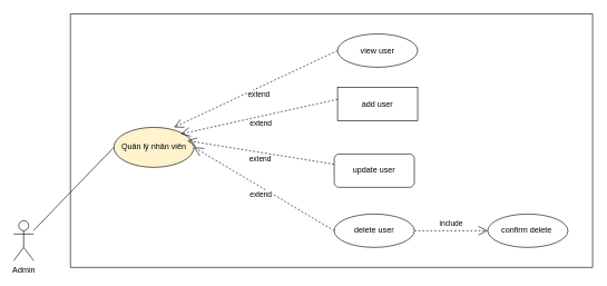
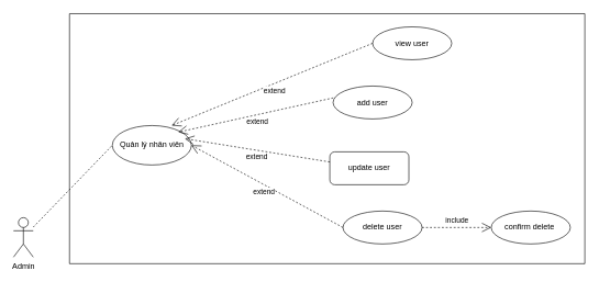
- <mxCell id="7" value="view user" style="ellipse;whiteSpace=wrap;html=1;" parent="1" vertex="1"><mxGeometry x="505" y="50" width="120" height="50" as="geometry" /></mxCell>
+ <mxCell id="7" value="view user" style="ellipse;whiteSpace=wrap;html=1;" parent="1" vertex="1"><mxGeometry x="565" y="40" width="120" height="50" as="geometry" /></mxCell>
- <mxCell id="6" value="add user" style="whiteSpace=wrap;html=1;rounded=0;" parent="1" vertex="1"><mxGeometry x="505" y="130" width="120" height="50" as="geometry" /></mxCell>
+ <mxCell id="6" value="add user" style="ellipse;whiteSpace=wrap;html=1;" parent="1" vertex="1"><mxGeometry x="505" y="130" width="120" height="50" as="geometry" /></mxCell>
- <mxCell id="3" value="Quản lý nhân viên" style="ellipse;whiteSpace=wrap;html=1;movable=1;resizable=1;rotatable=1;deletable=1;editable=1;locked=0;connectable=1;fillColor=#fff2cc;" parent="1" vertex="1"><mxGeometry x="170" y="190" width="120" height="60" as="geometry" /></mxCell>
+ <mxCell id="3" value="Quản lý nhân viên" style="ellipse;whiteSpace=wrap;html=1;movable=1;resizable=1;rotatable=1;deletable=1;editable=1;locked=0;connectable=1;" parent="1" vertex="1"><mxGeometry x="170" y="190" width="120" height="60" as="geometry" /></mxCell>
- <mxCell id="4" value="" style="endArrow=none;html=1;rounded=0;entryX=0;entryY=0.5;entryDx=0;entryDy=0;" parent="1" source="2" target="3" edge="1"><mxGeometry width="50" height="50" relative="1" as="geometry"><mxPoint x="430" y="310" as="sourcePoint" /><mxPoint x="480" y="260" as="targetPoint" /></mxGeometry></mxCell>
+ <mxCell id="4" value="" style="endArrow=none;html=1;rounded=0;entryX=0;entryY=0.5;entryDx=0;entryDy=0;dashed=1;" parent="1" source="2" target="3" edge="1"><mxGeometry width="50" height="50" relative="1" as="geometry"><mxPoint x="430" y="310" as="sourcePoint" /><mxPoint x="480" y="260" as="targetPoint" /></mxGeometry></mxCell>
- <mxCell id="8" value="delete user" style="ellipse;whiteSpace=wrap;html=1;" parent="1" vertex="1"><mxGeometry x="500" y="320" width="120" height="50" as="geometry" /></mxCell>
+ <mxCell id="8" value="delete user" style="ellipse;whiteSpace=wrap;html=1;" parent="1" vertex="1"><mxGeometry x="520" y="320" width="120" height="50" as="geometry" /></mxCell>
- <mxCell id="13" value="confirm delete&amp;nbsp;" style="ellipse;whiteSpace=wrap;html=1;" parent="1" vertex="1"><mxGeometry x="730" y="320" width="120" height="50" as="geometry" /></mxCell>
+ <mxCell id="13" value="confirm delete&amp;nbsp;" style="ellipse;whiteSpace=wrap;html=1;" parent="1" vertex="1"><mxGeometry x="745" y="320" width="120" height="50" as="geometry" /></mxCell>
